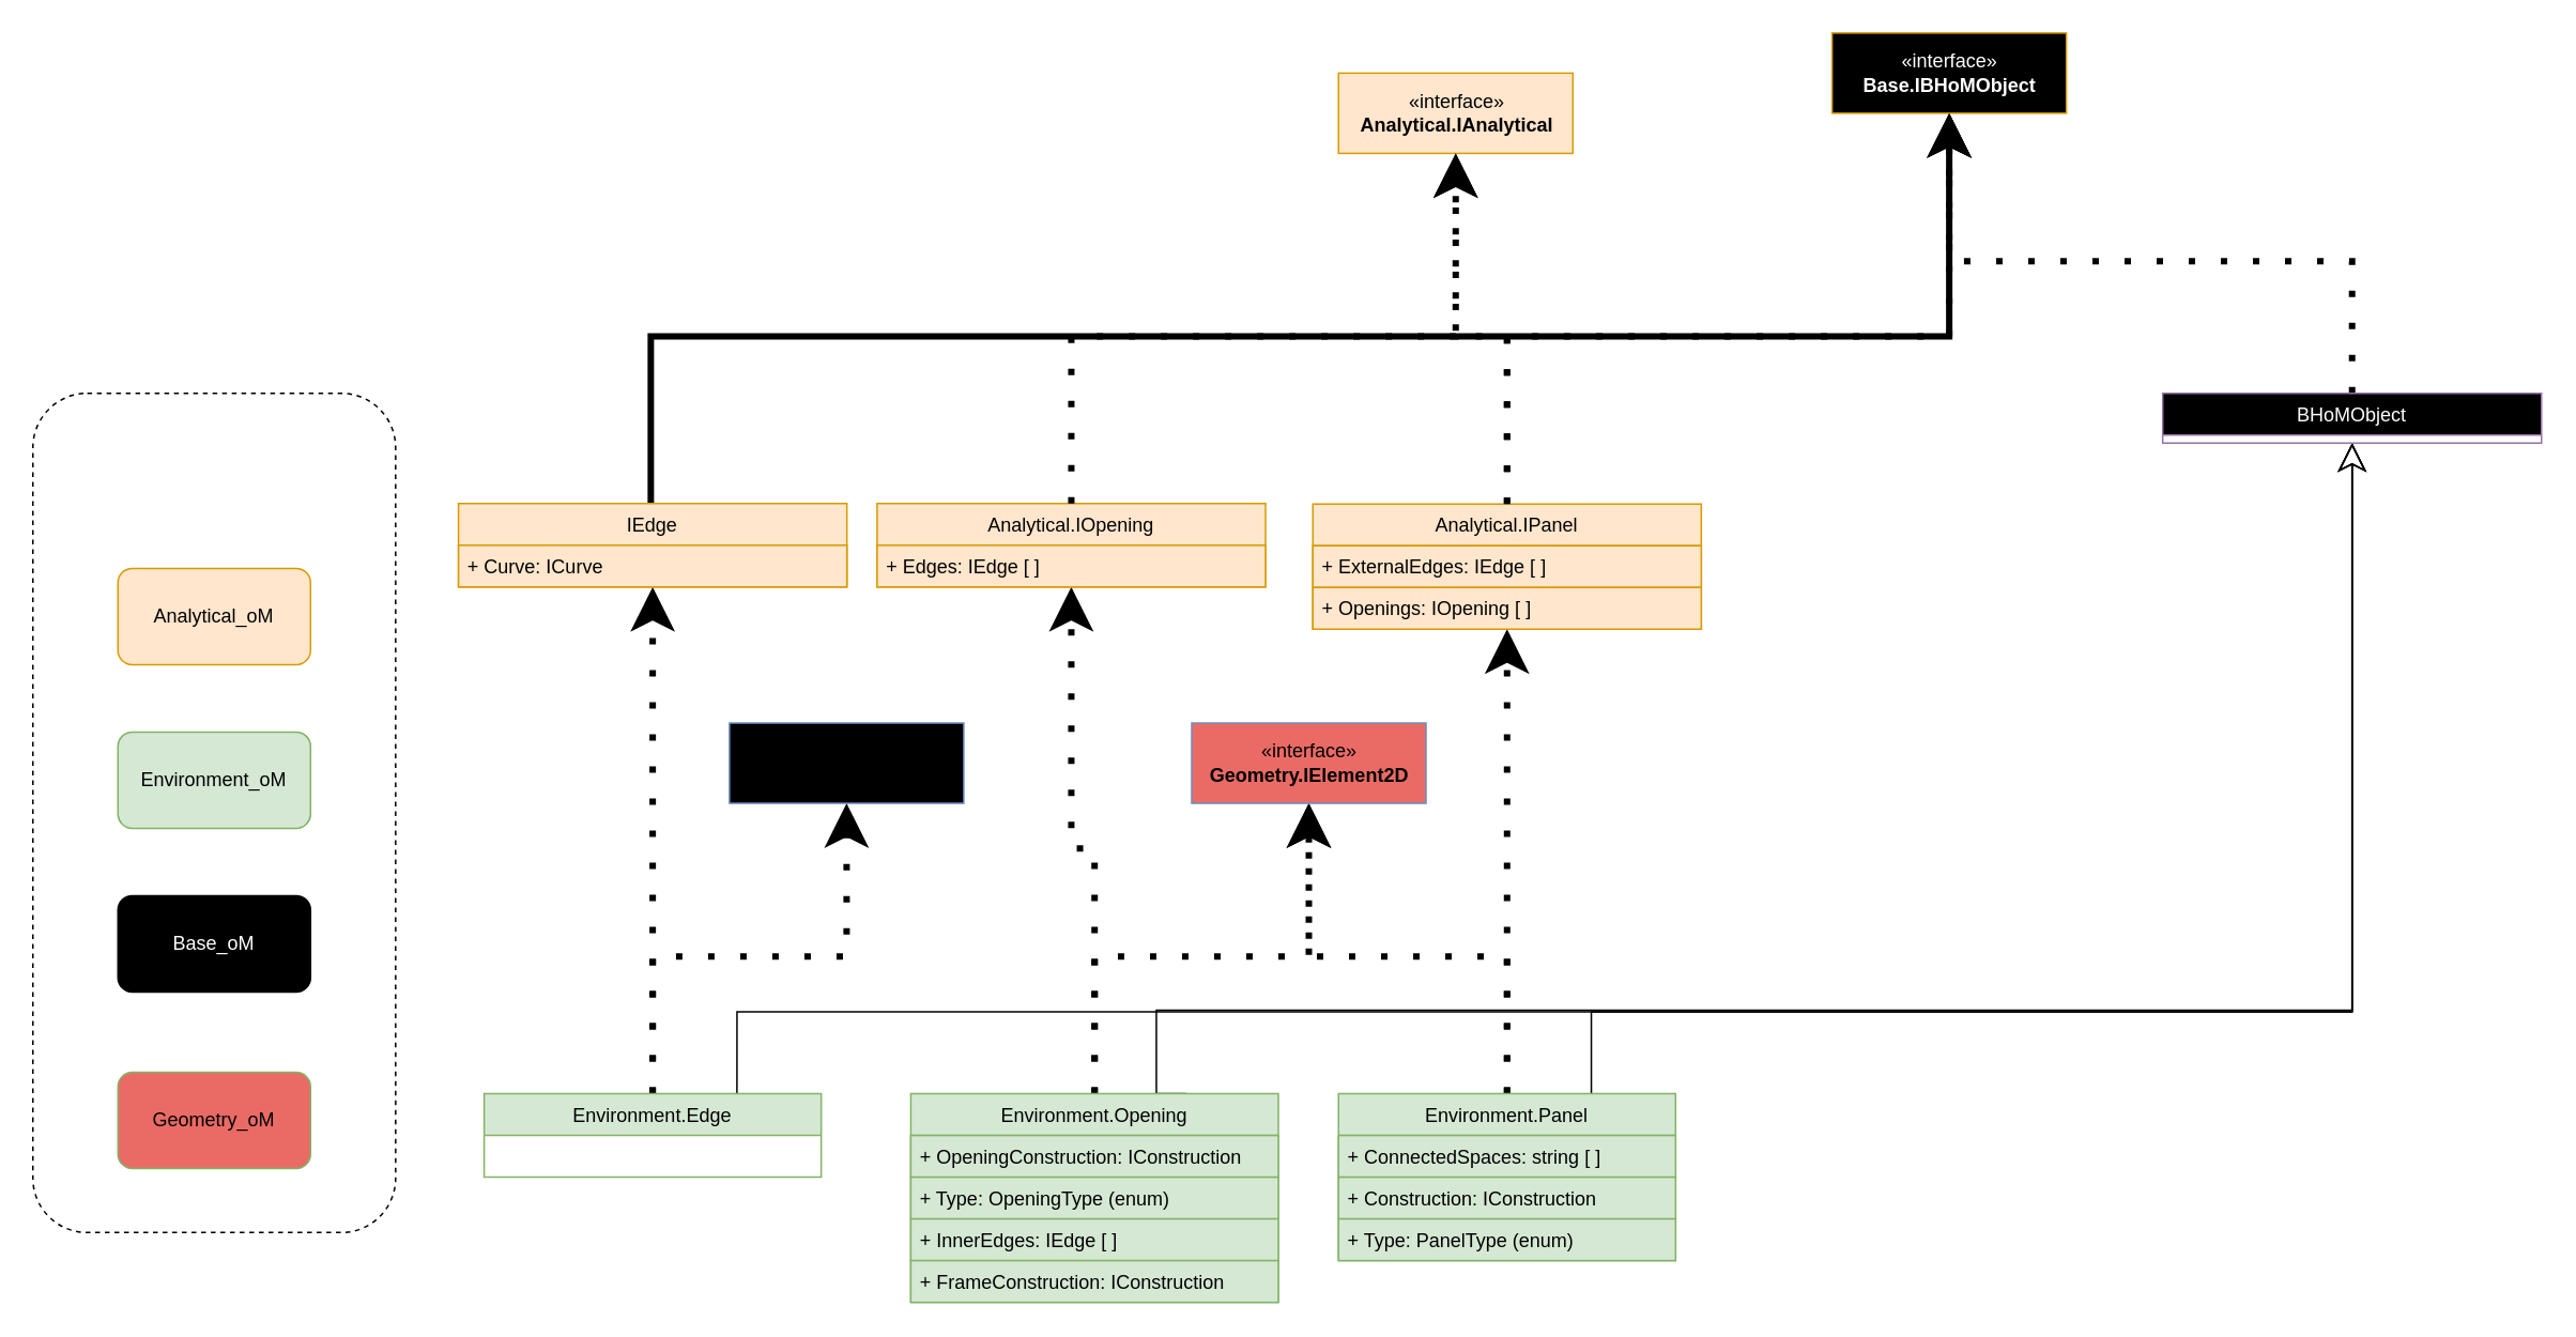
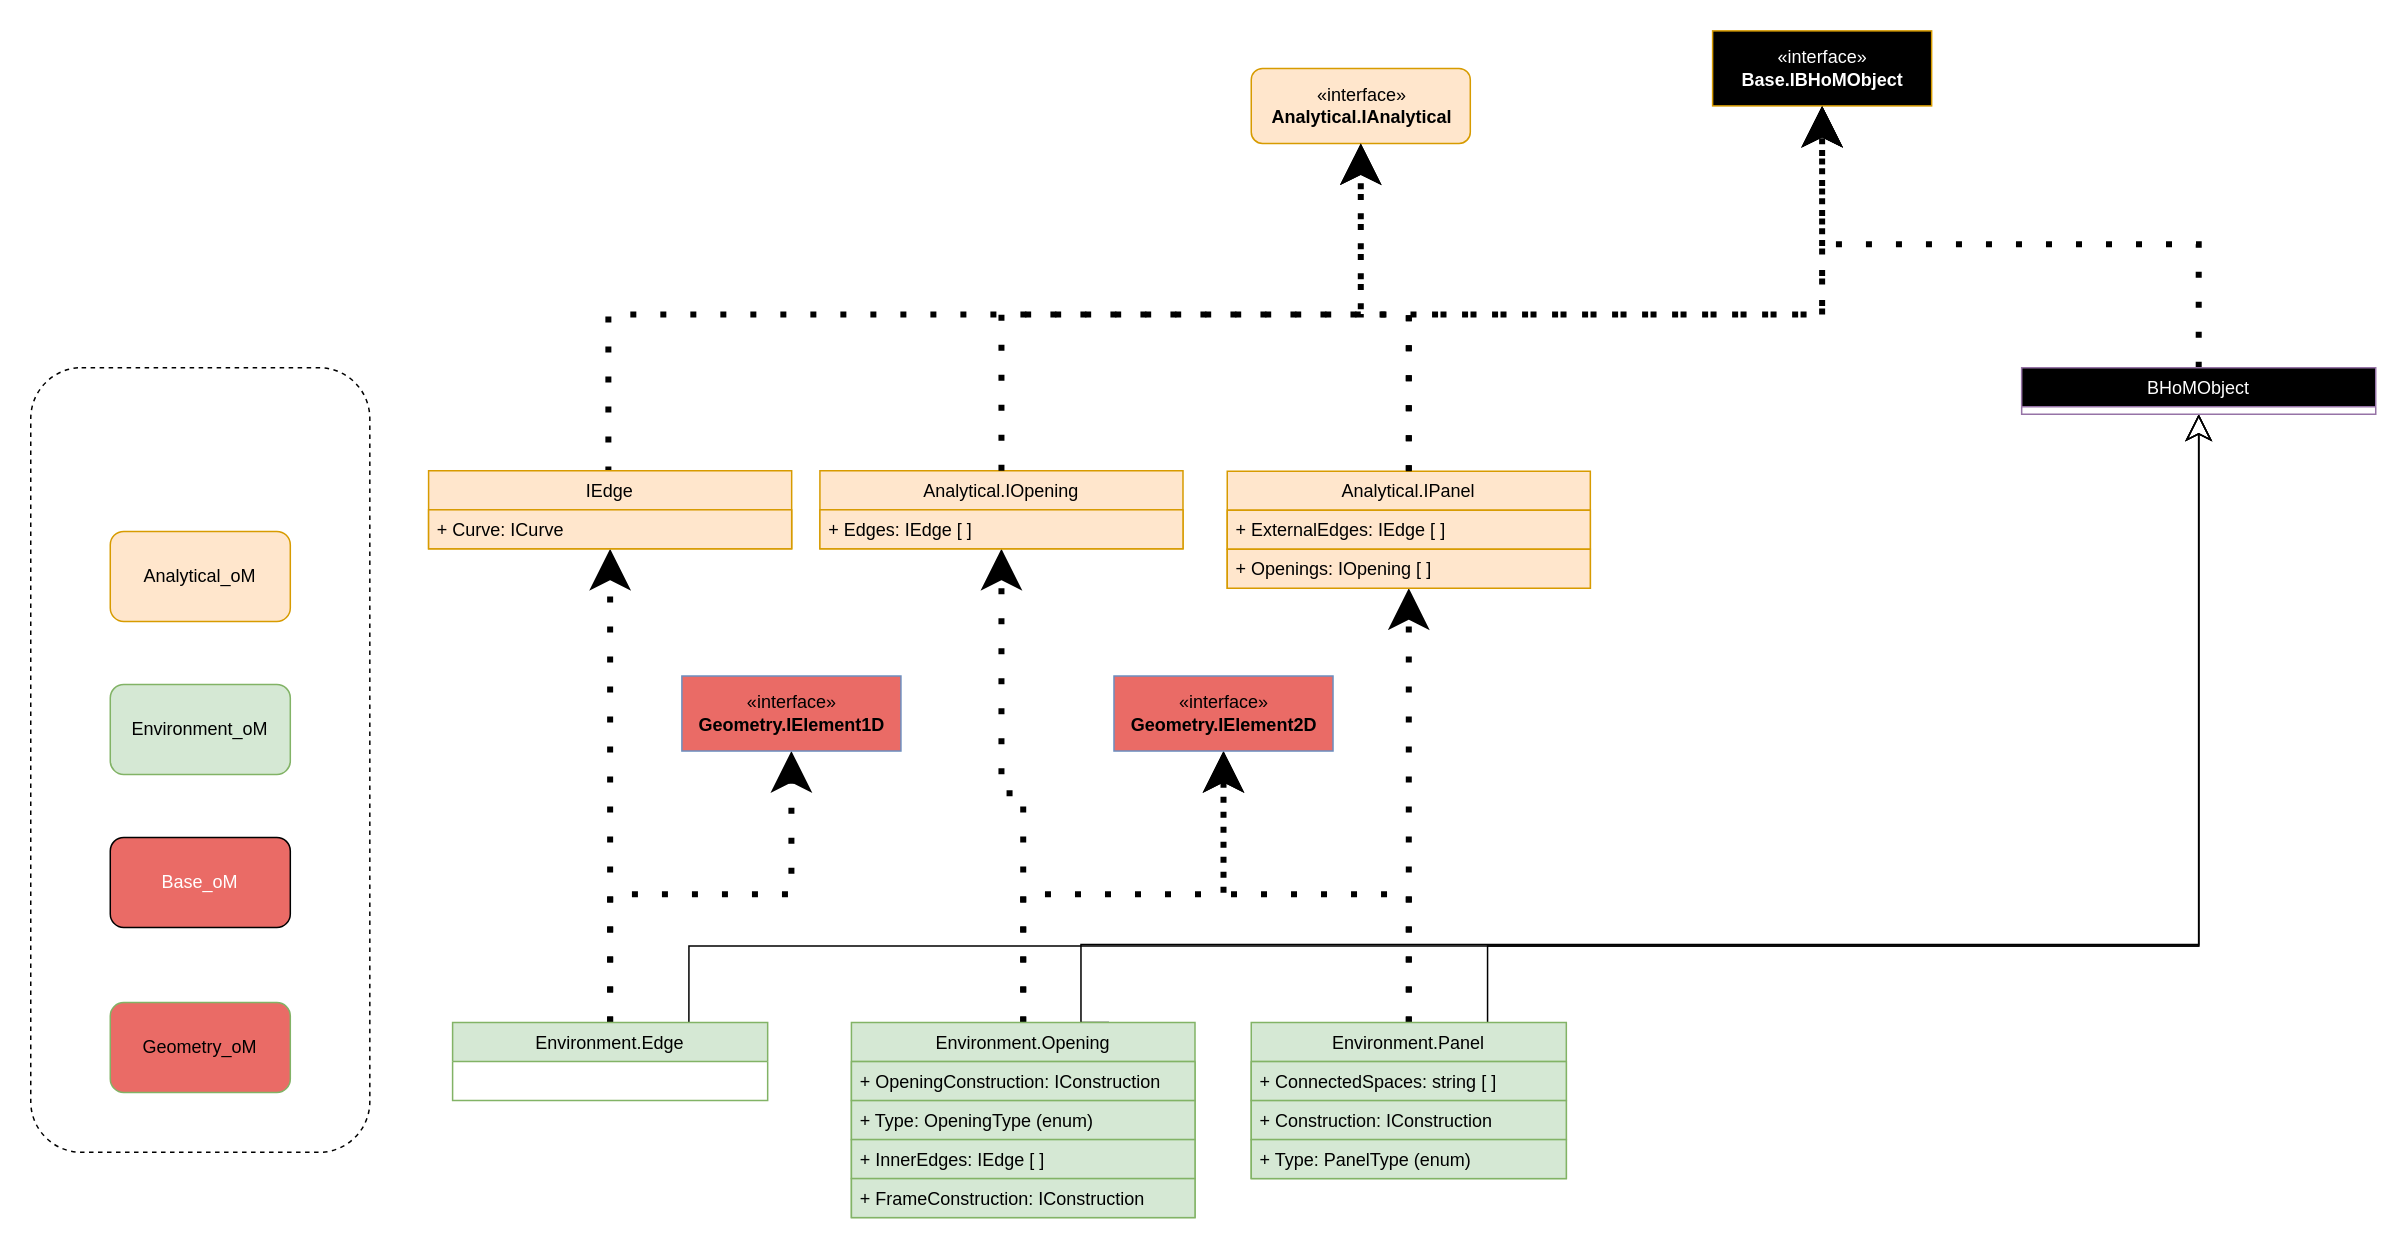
- <mxCell id="42" value="«interface»&lt;br&gt;&lt;b&gt;Analytical.IAnalytical&lt;/b&gt;" style="html=1;fillColor=#ffe6cc;strokeColor=#d79b00;" vertex="1" parent="34"><mxGeometry x="548.333" width="146" height="50" as="geometry" /></mxCell>
+ <mxCell id="42" value="«interface»&lt;br&gt;&lt;b&gt;Analytical.IAnalytical&lt;/b&gt;" style="html=1;fillColor=#ffe6cc;strokeColor=#d79b00;rounded=1;" vertex="1" parent="34"><mxGeometry x="548.333" width="146" height="50" as="geometry" /></mxCell>
- <mxCell id="17" style="edgeStyle=orthogonalEdgeStyle;rounded=0;orthogonalLoop=1;jettySize=auto;html=1;exitX=0.5;exitY=0;exitDx=0;exitDy=0;entryX=0.5;entryY=1;entryDx=0;entryDy=0;endArrow=classic;endFill=1;endSize=15;fontColor=#FFFFFF;dashed=0;dashPattern=1 4;strokeWidth=4;" edge="1" parent="1" source="40" target="25"><mxGeometry relative="1" as="geometry"><Array as="points"><mxPoint x="405" y="209" /><mxPoint x="1214" y="209" /></Array></mxGeometry></mxCell>
+ <mxCell id="17" style="edgeStyle=orthogonalEdgeStyle;rounded=0;orthogonalLoop=1;jettySize=auto;html=1;exitX=0.5;exitY=0;exitDx=0;exitDy=0;entryX=0.5;entryY=1;entryDx=0;entryDy=0;endArrow=classic;endFill=1;endSize=15;fontColor=#FFFFFF;dashed=1;dashPattern=1 4;strokeWidth=4;" edge="1" parent="1" source="40" target="25"><mxGeometry relative="1" as="geometry"><Array as="points"><mxPoint x="405" y="209" /><mxPoint x="1214" y="209" /></Array></mxGeometry></mxCell>
- <mxCell id="45" value="«interface»&lt;br&gt;&lt;b&gt;Geometry.IElement1D&lt;/b&gt;" style="html=1;fillColor=#000000;strokeColor=#6c8ebf;" vertex="1" parent="1"><mxGeometry x="454" y="450" width="146" height="50" as="geometry" /></mxCell>
+ <mxCell id="45" value="«interface»&lt;br&gt;&lt;b&gt;Geometry.IElement1D&lt;/b&gt;" style="html=1;fillColor=#EA6B66;strokeColor=#6c8ebf;" vertex="1" parent="1"><mxGeometry x="454" y="450" width="146" height="50" as="geometry" /></mxCell>
- <mxCell id="32" value="Base_oM" style="rounded=1;whiteSpace=wrap;html=1;fillColor=#000000;labelBackgroundColor=none;fontColor=#FFFFFF;" vertex="1" parent="29"><mxGeometry y="204" width="120" height="60" as="geometry" /></mxCell>
+ <mxCell id="32" value="Base_oM" style="rounded=1;whiteSpace=wrap;html=1;fillColor=#ea6b66;labelBackgroundColor=none;fontColor=#FFFFFF;" vertex="1" parent="29"><mxGeometry y="204" width="120" height="60" as="geometry" /></mxCell>
